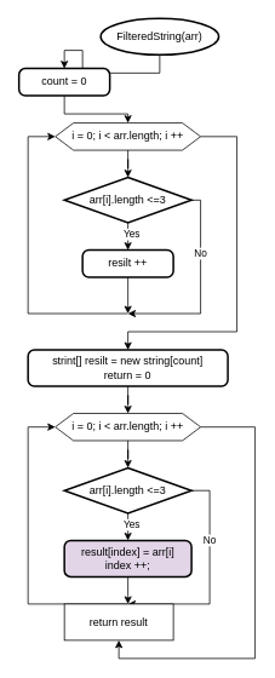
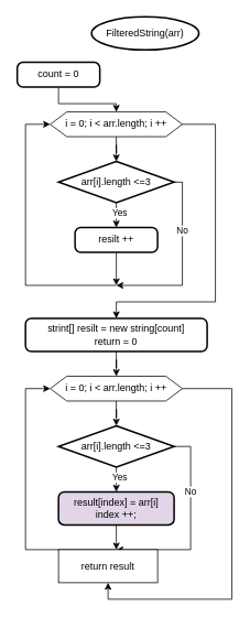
- <mxCell id="2" style="edgeStyle=orthogonalEdgeStyle;rounded=0;orthogonalLoop=1;jettySize=auto;html=1;entryX=0.5;entryY=0;entryDx=0;entryDy=0;" edge="1" parent="1" source="3" target="5"><mxGeometry relative="1" as="geometry" /></mxCell>
